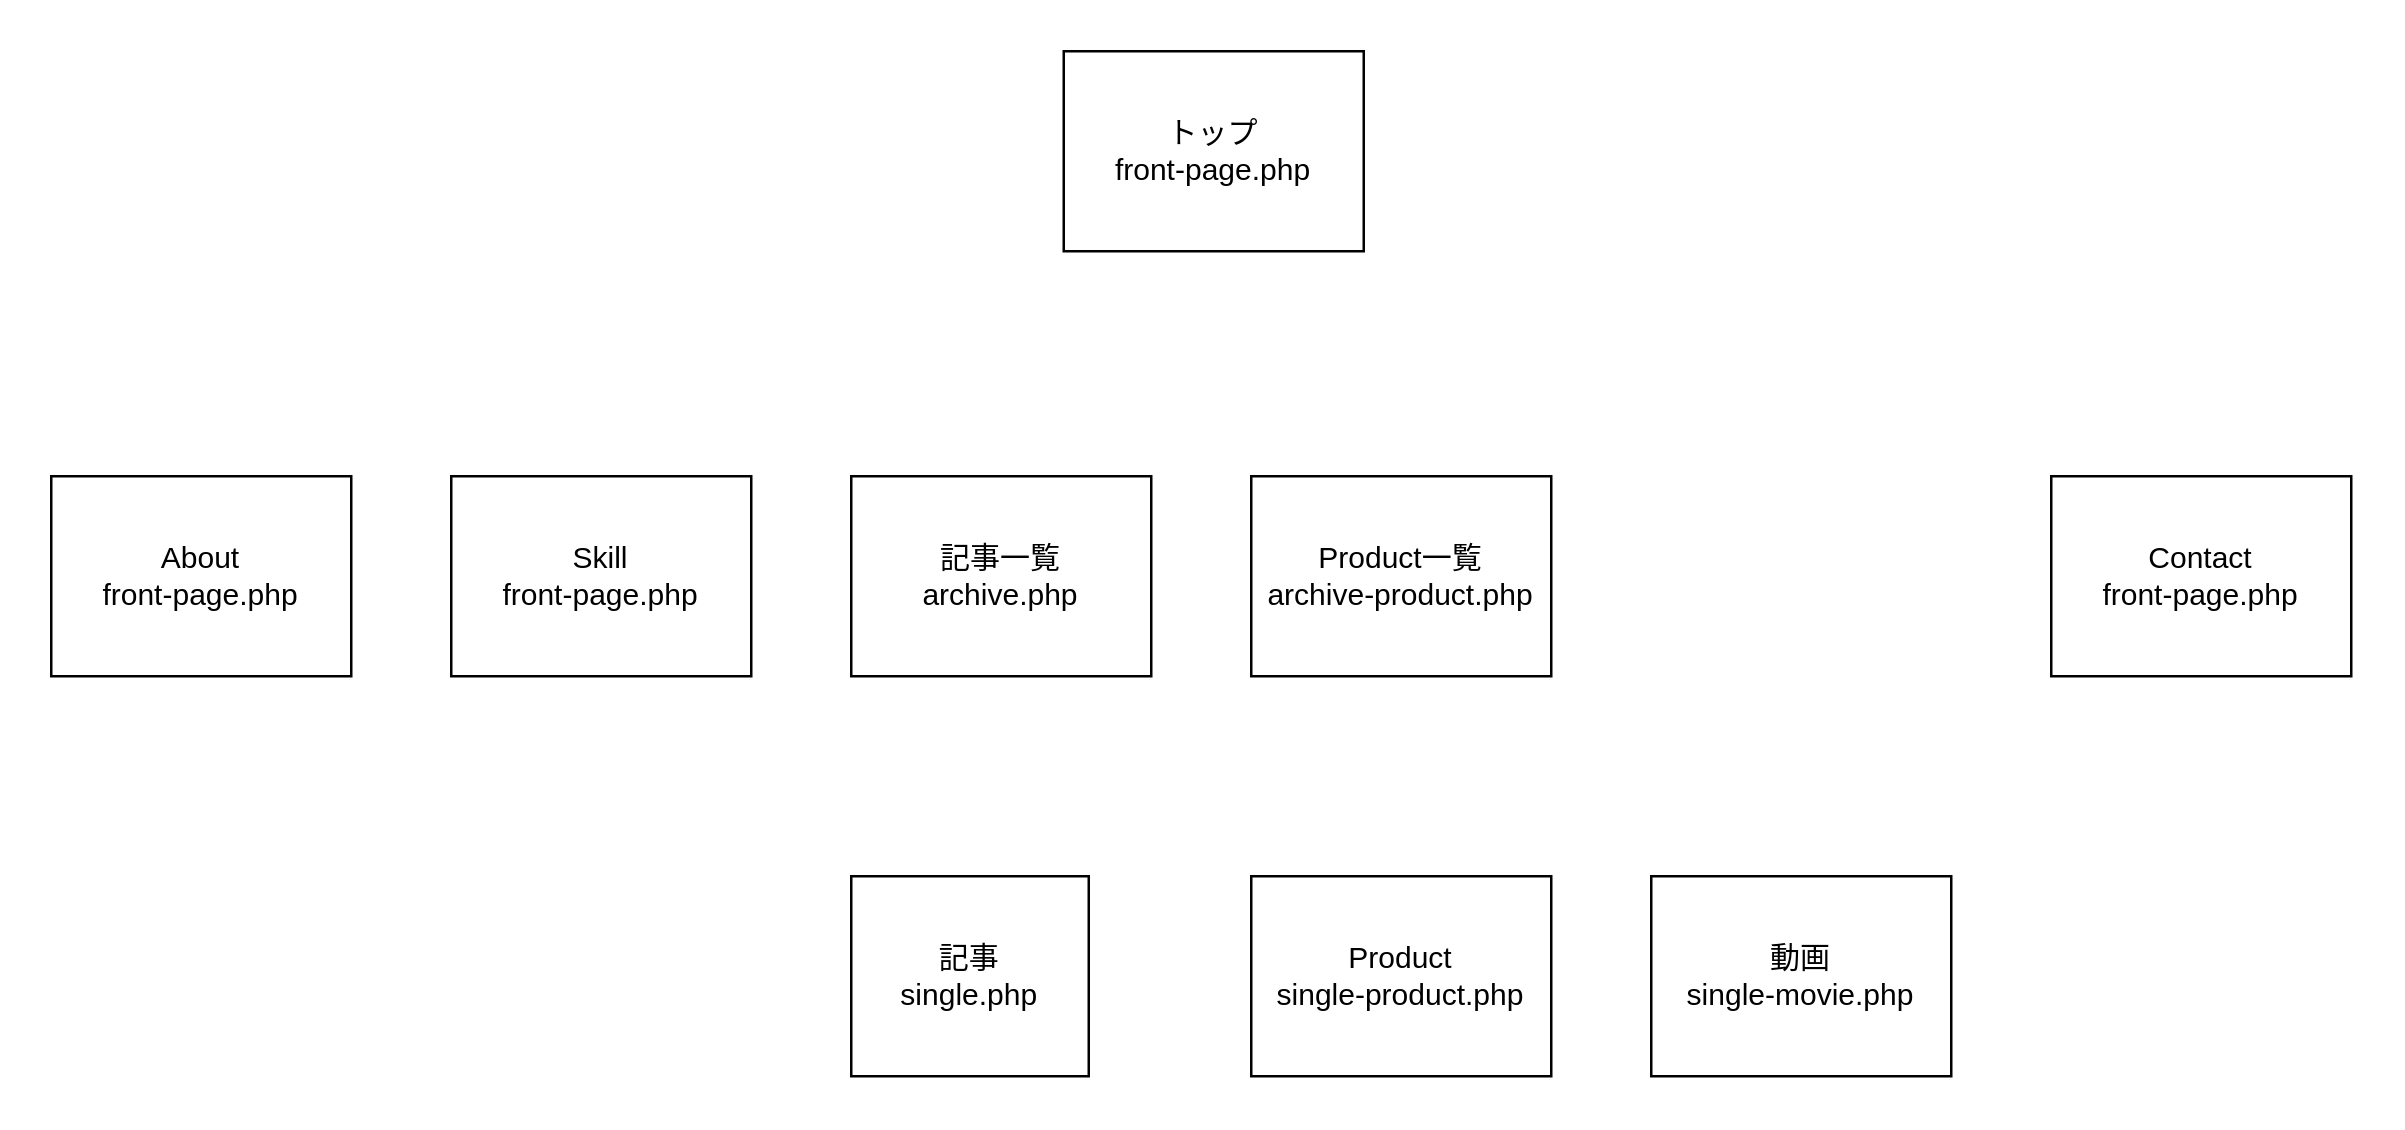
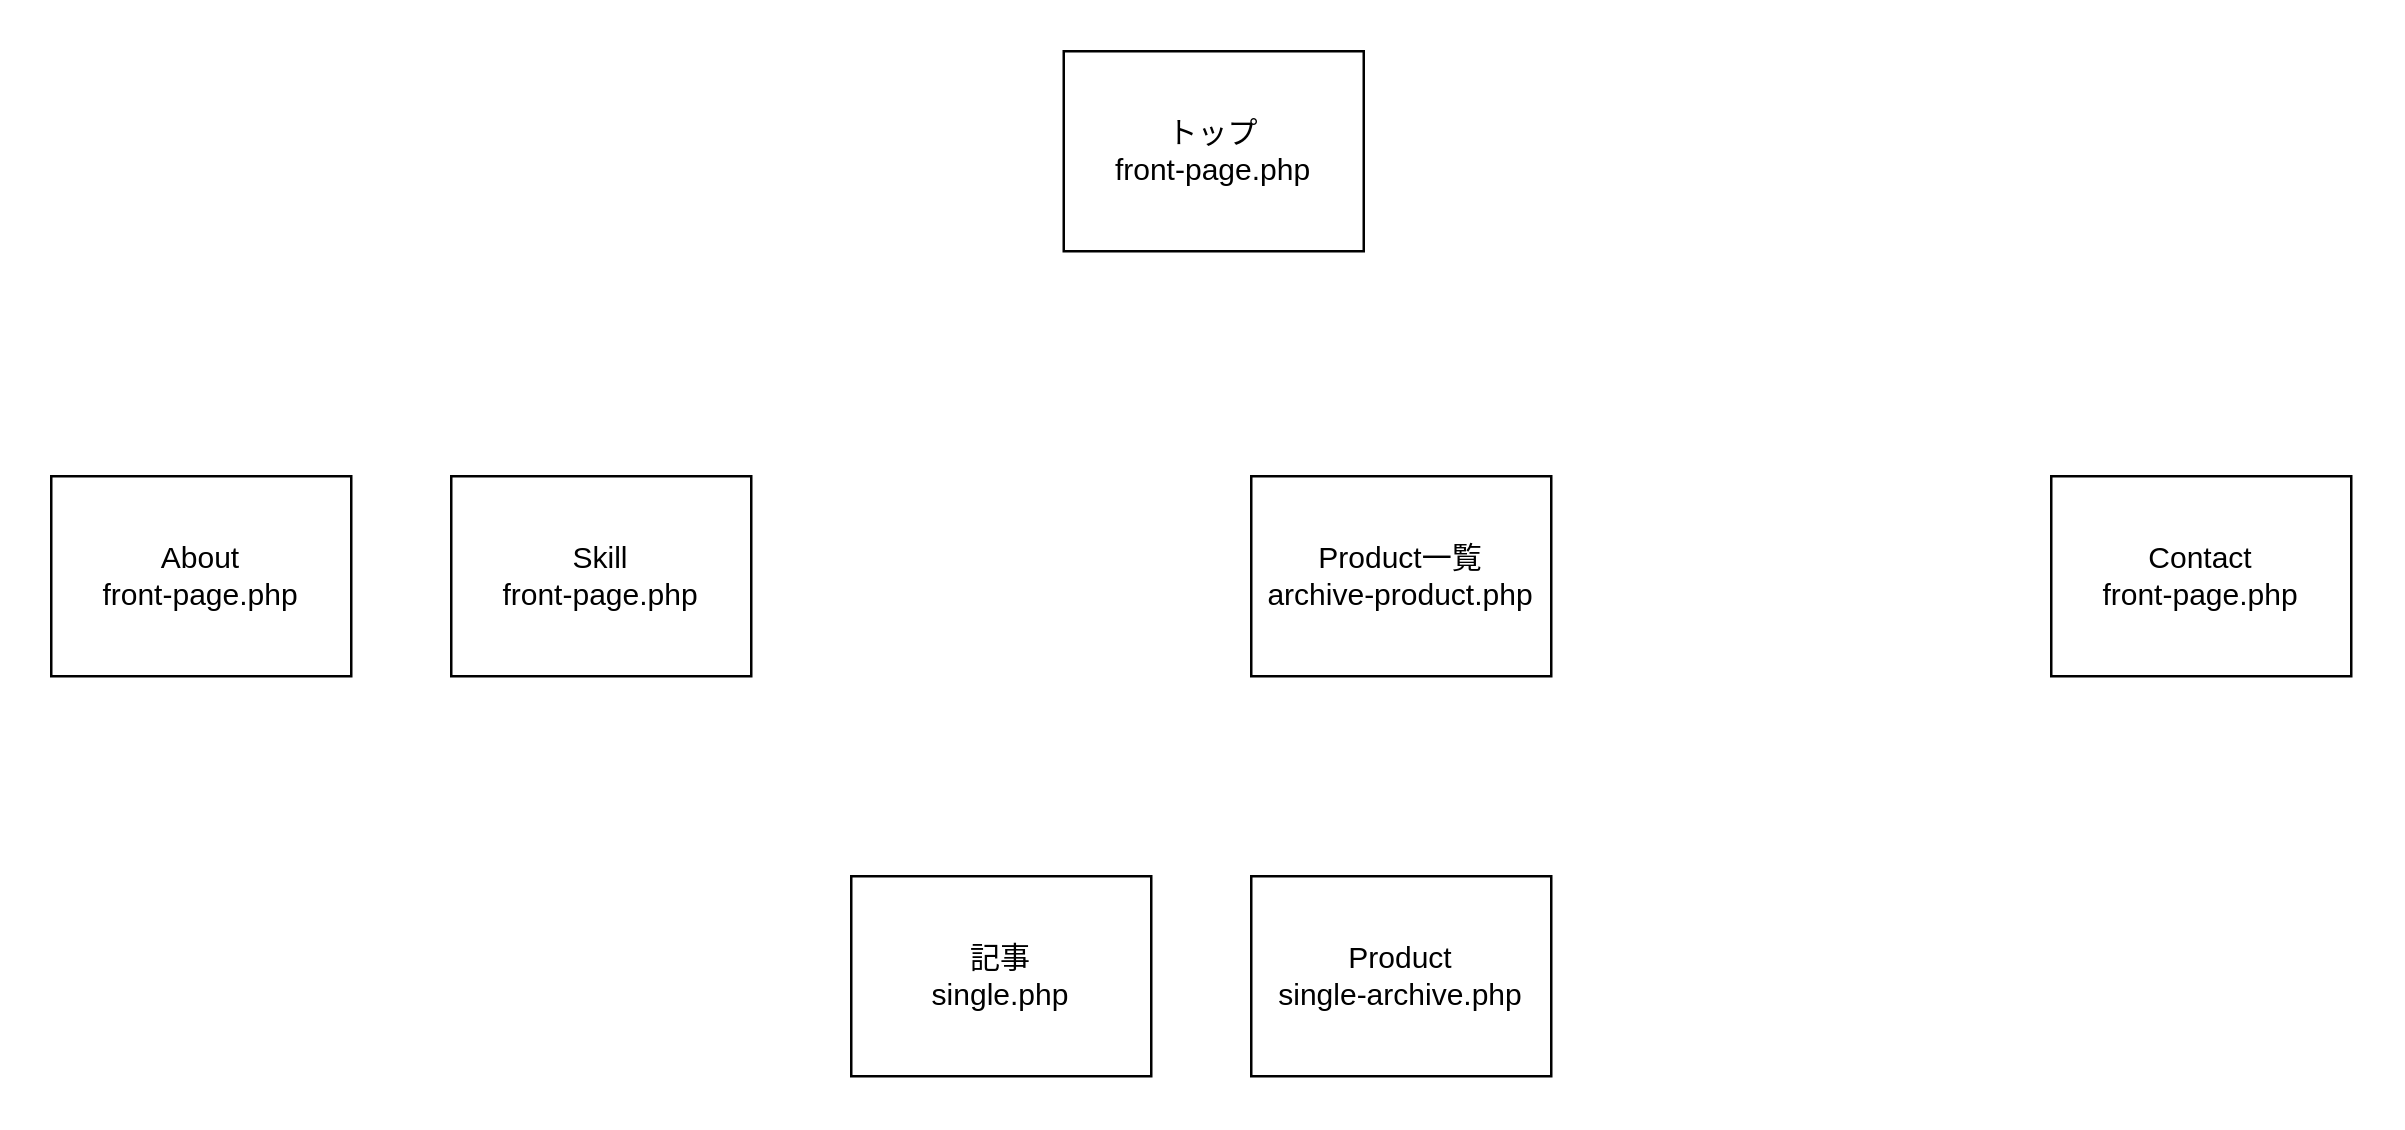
- <mxCell id="4" value="記事一覧&lt;br&gt;archive.php" style="rounded=0;whiteSpace=wrap;html=1;" parent="1" vertex="1"><mxGeometry x="340" y="190" width="120" height="80" as="geometry" /></mxCell>
- <mxCell id="8" value="記事&lt;br&gt;single.php" style="rounded=0;whiteSpace=wrap;html=1;" parent="1" vertex="1"><mxGeometry x="340" y="350" width="95" height="80" as="geometry" /></mxCell>
+ <mxCell id="8" value="記事&lt;br&gt;single.php" style="rounded=0;whiteSpace=wrap;html=1;" parent="1" vertex="1"><mxGeometry x="340" y="350" width="120" height="80" as="geometry" /></mxCell>
- <mxCell id="9" value="Product&lt;br&gt;single-product.php" style="rounded=0;whiteSpace=wrap;html=1;" parent="1" vertex="1"><mxGeometry x="500" y="350" width="120" height="80" as="geometry" /></mxCell>
+ <mxCell id="9" value="Product&lt;br&gt;single-archive.php" style="rounded=0;whiteSpace=wrap;html=1;" parent="1" vertex="1"><mxGeometry x="500" y="350" width="120" height="80" as="geometry" /></mxCell>
- <mxCell id="10" value="動画&lt;br&gt;single-movie.php" style="rounded=0;whiteSpace=wrap;html=1;" parent="1" vertex="1"><mxGeometry x="660" y="350" width="120" height="80" as="geometry" /></mxCell>
